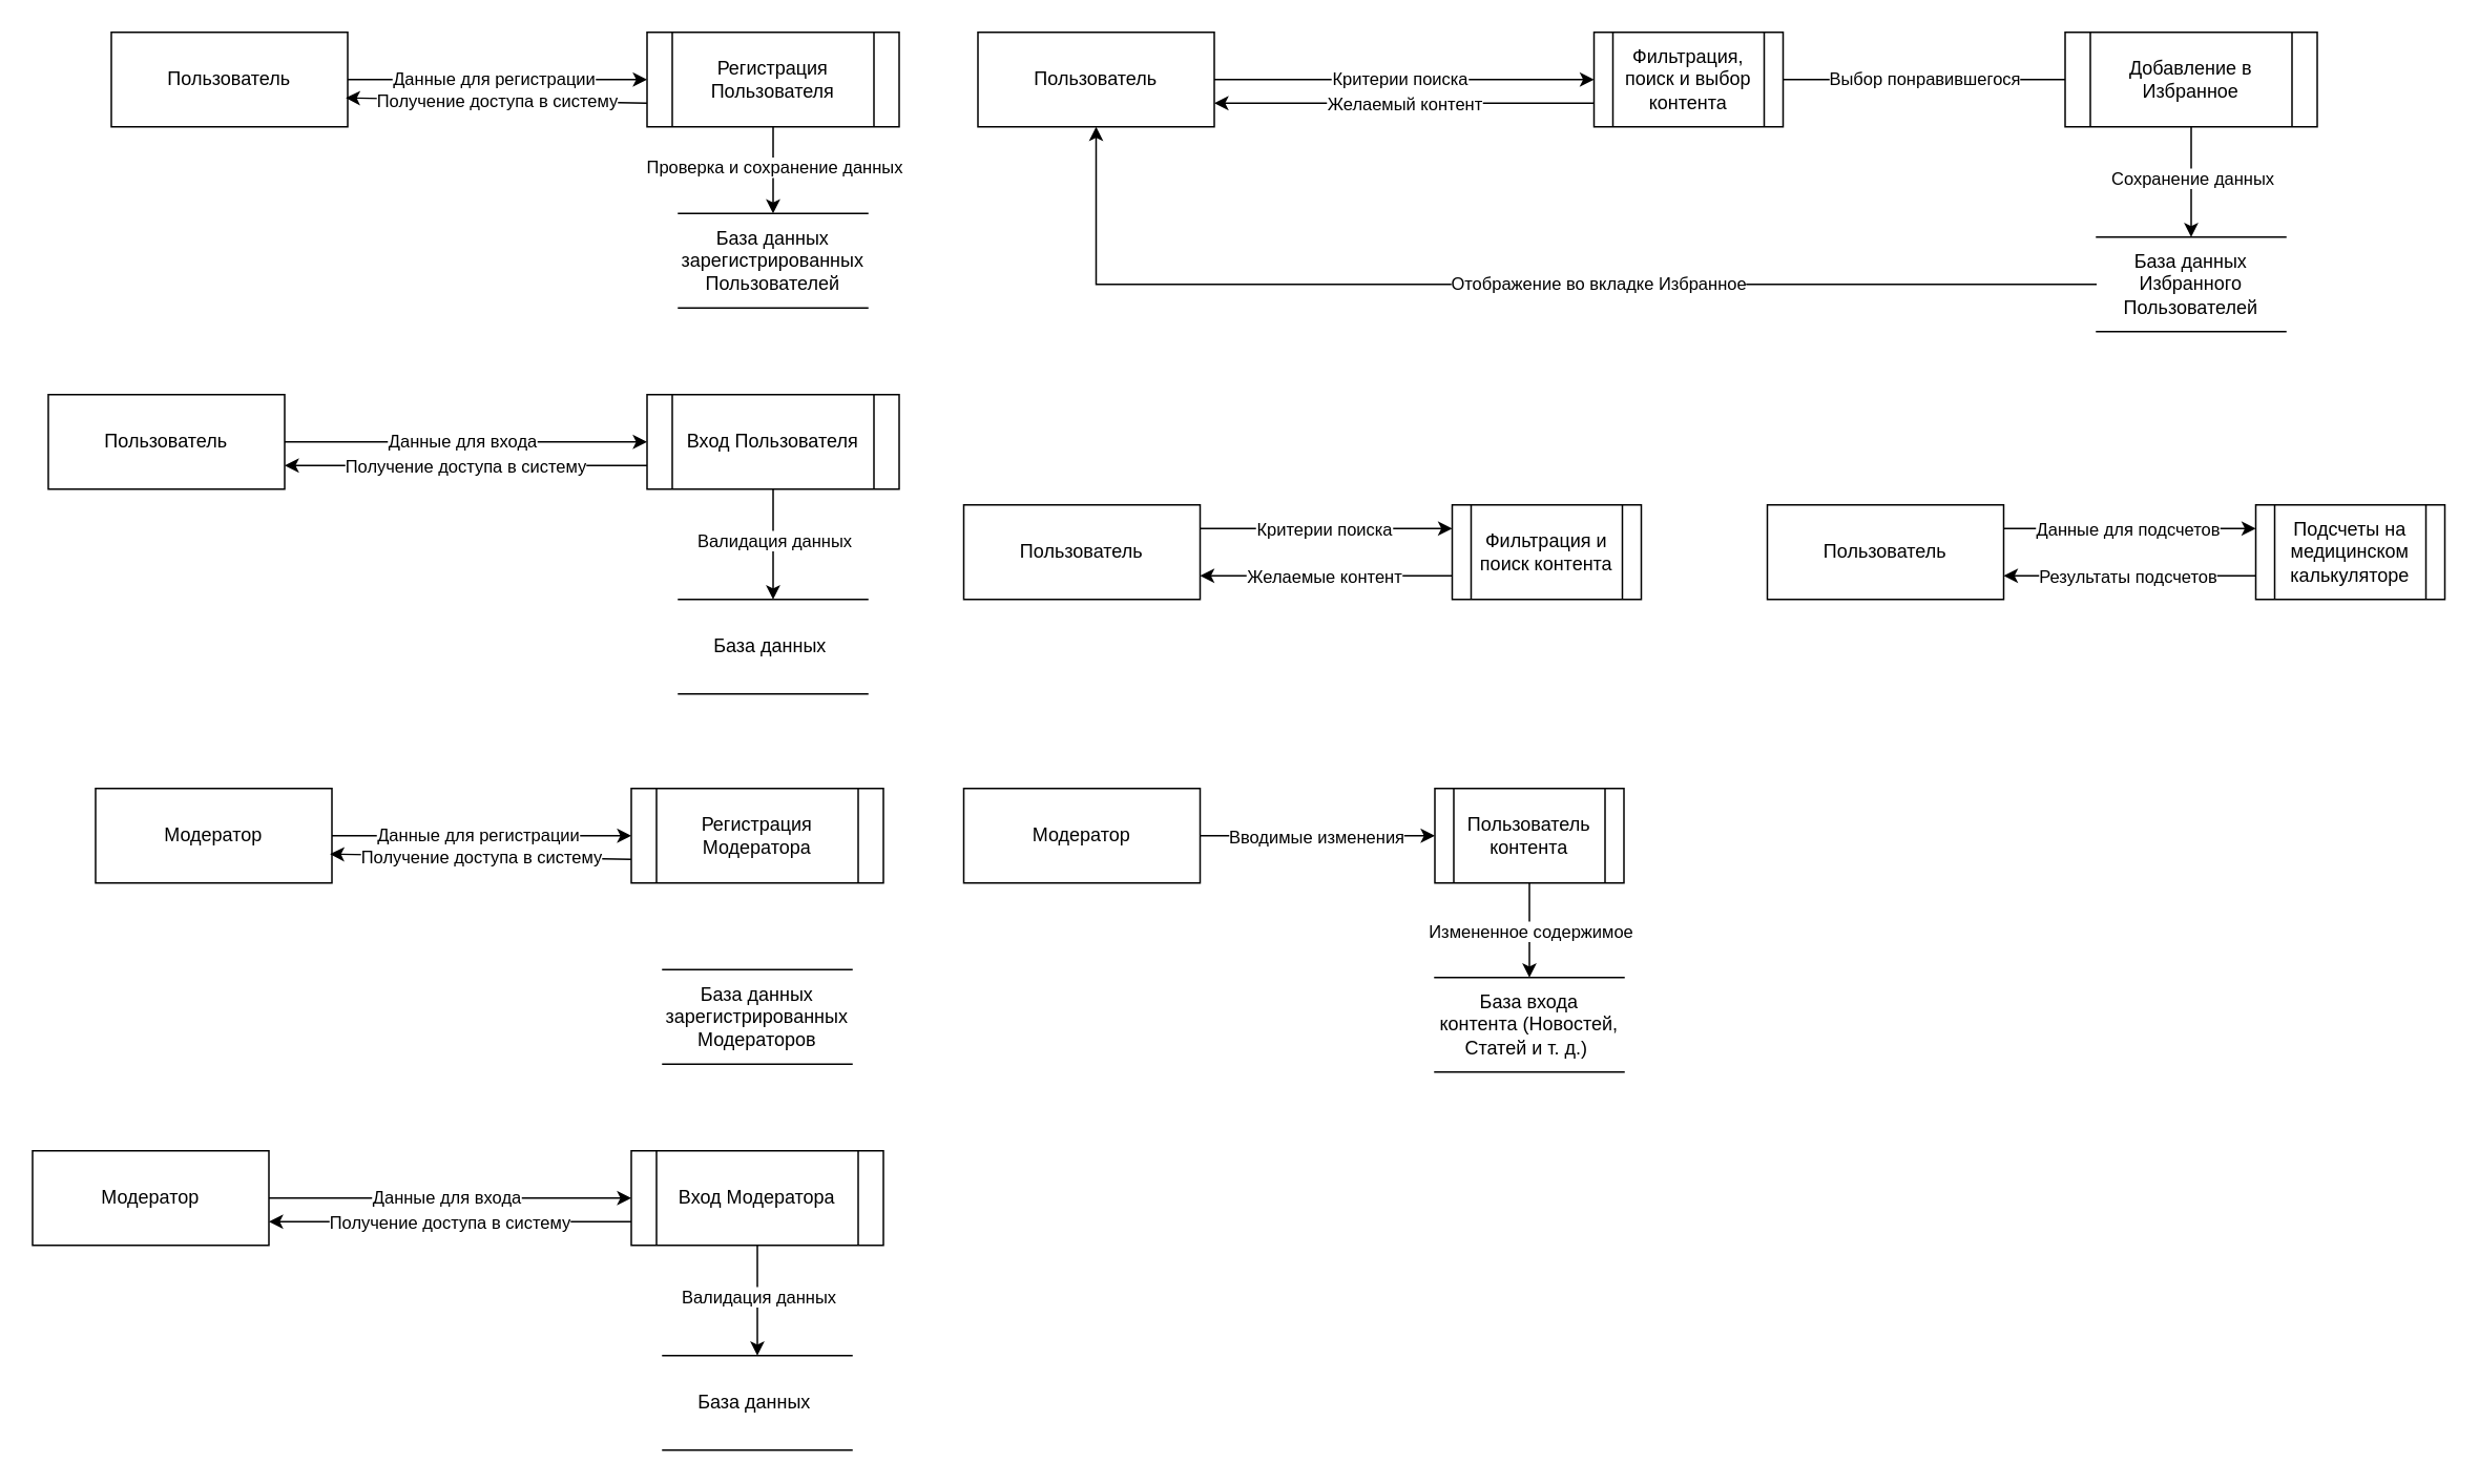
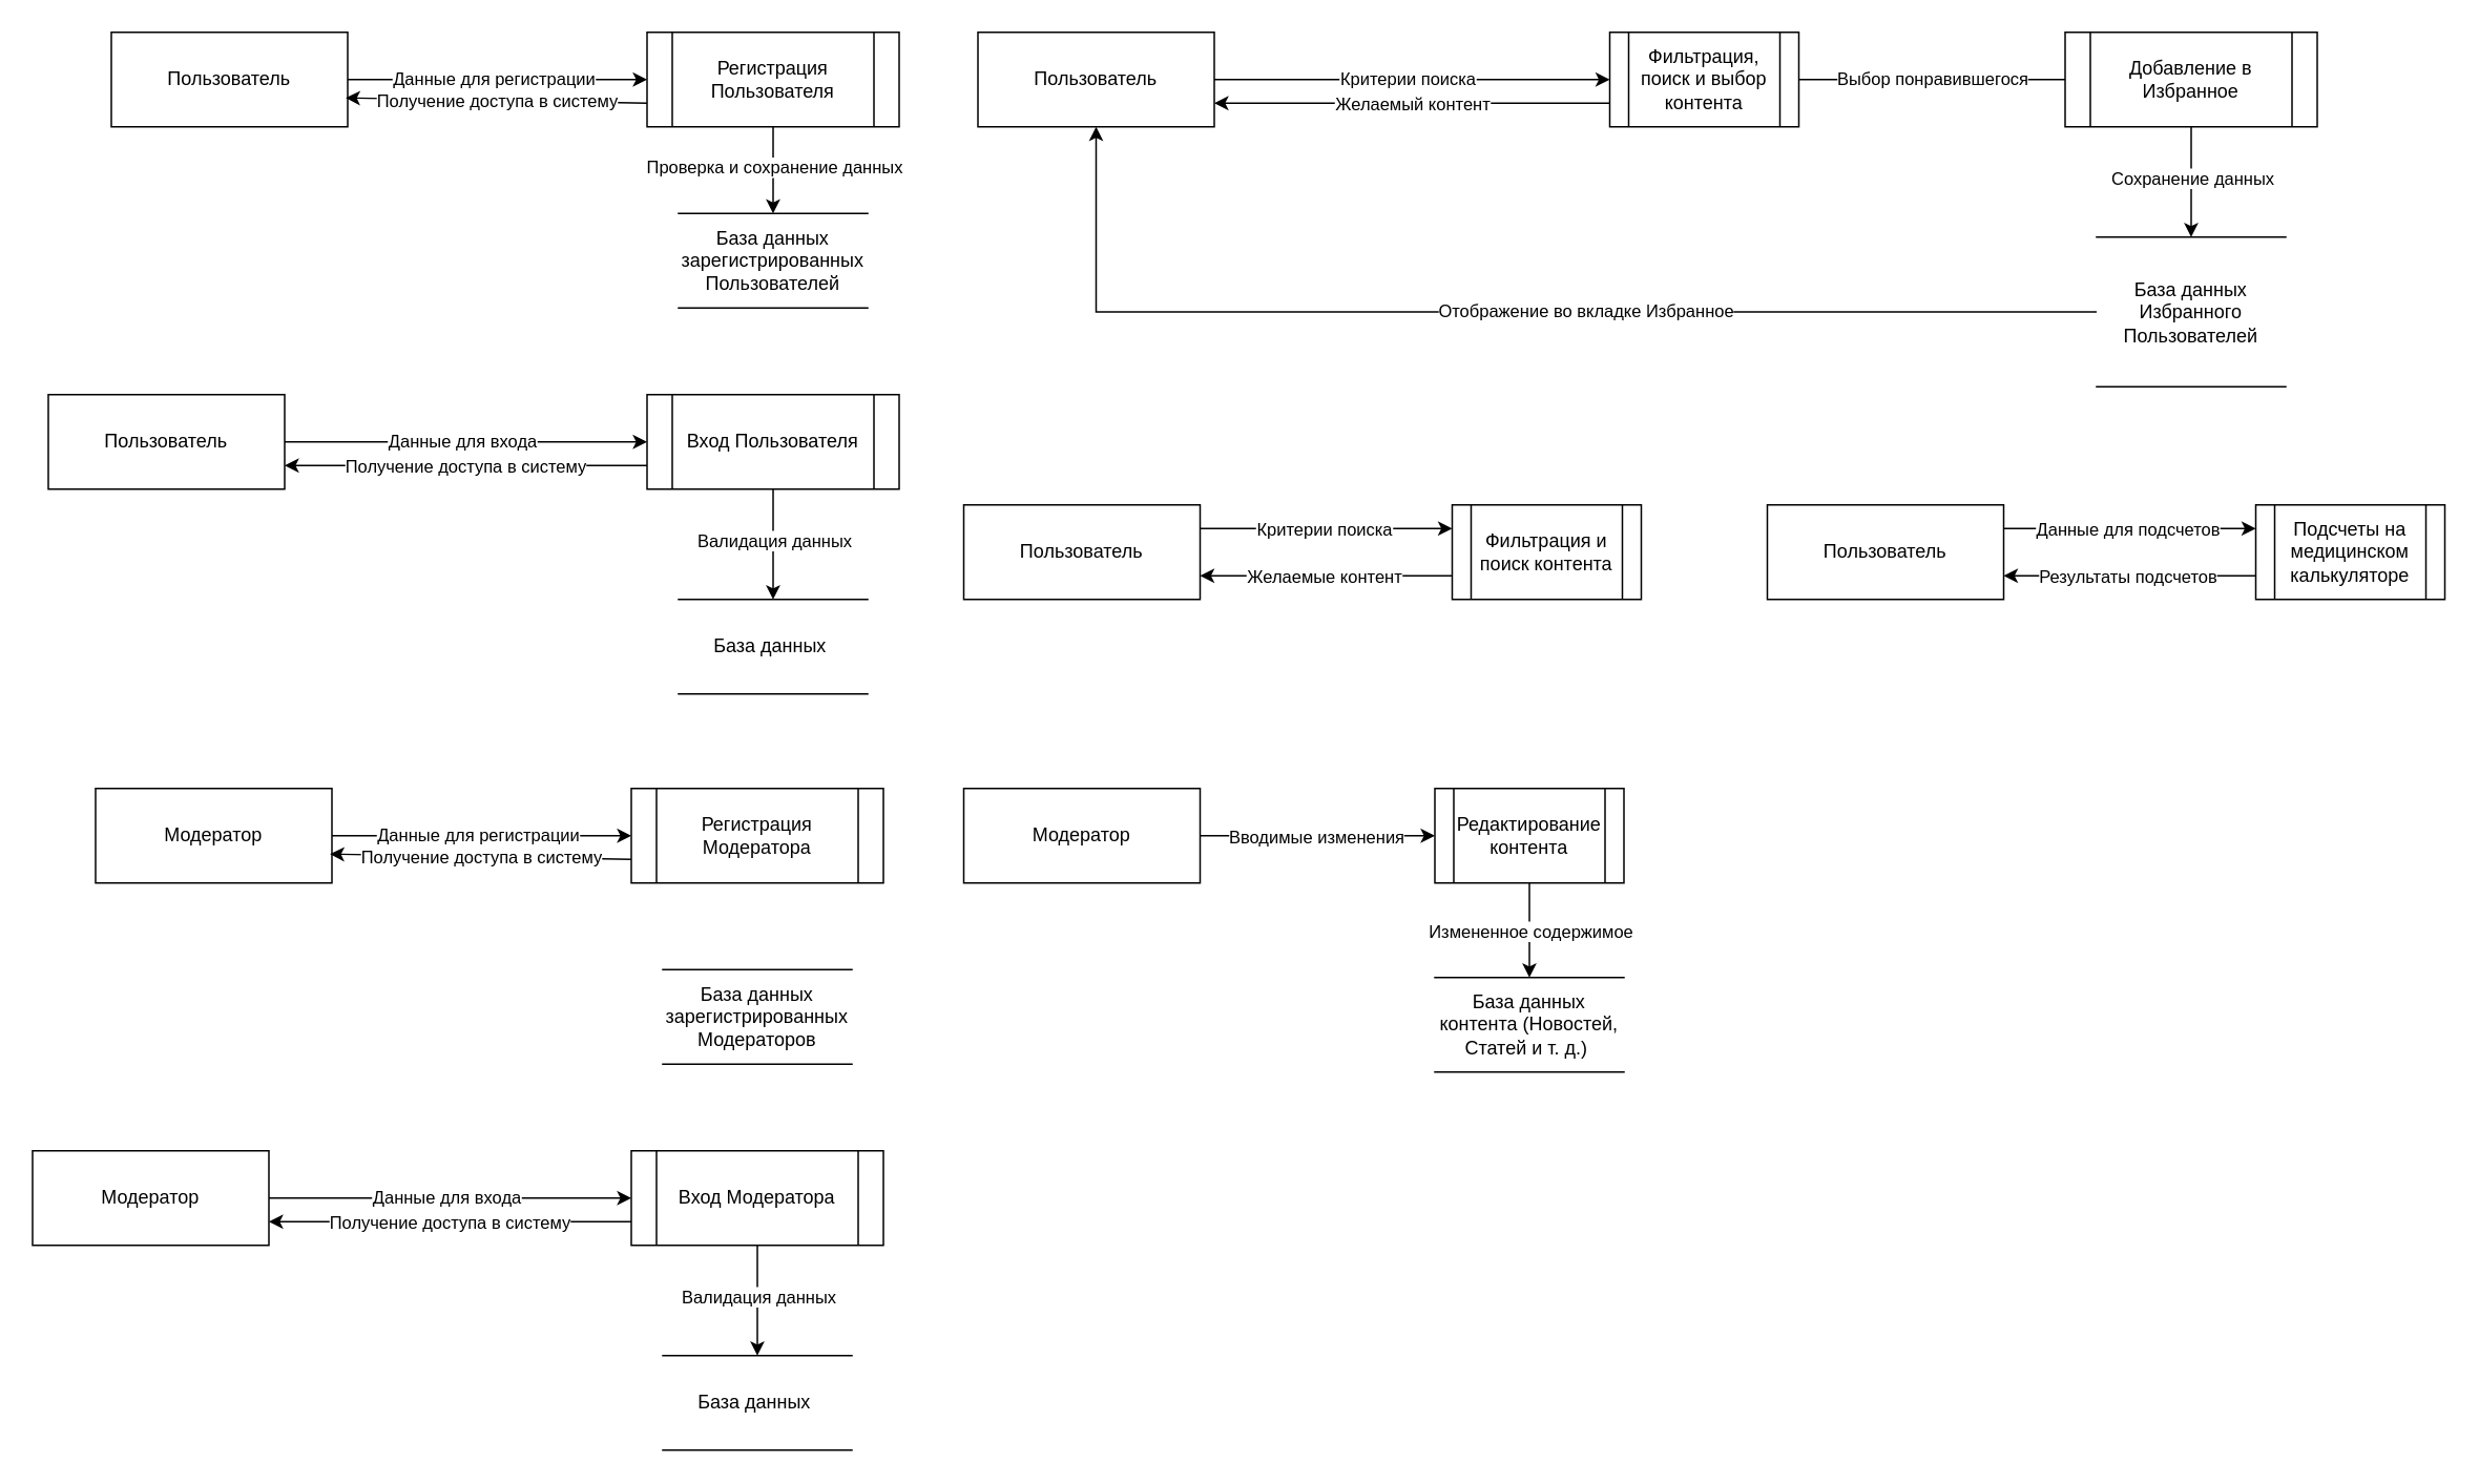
- <mxCell id="43" value="Фильтрация, поиск и выбор контента" style="shape=process;whiteSpace=wrap;html=1;backgroundOutline=1;" vertex="1" parent="1"><mxGeometry x="1011" y="20" width="120" height="60" as="geometry" /></mxCell>
+ <mxCell id="43" value="Фильтрация, поиск и выбор контента" style="shape=process;whiteSpace=wrap;html=1;backgroundOutline=1;" vertex="1" parent="1"><mxGeometry x="1021" y="20" width="120" height="60" as="geometry" /></mxCell>
- <mxCell id="17" value="База данных Избранного Пользователей" style="shape=partialRectangle;whiteSpace=wrap;html=1;left=0;right=0;fillColor=none;" vertex="1" parent="1"><mxGeometry x="1330" y="150" width="120" height="60" as="geometry" /></mxCell>
+ <mxCell id="17" value="База данных Избранного Пользователей" style="shape=partialRectangle;whiteSpace=wrap;html=1;left=0;right=0;fillColor=none;" vertex="1" parent="1"><mxGeometry x="1330" y="150" width="120" height="95" as="geometry" /></mxCell>
- <mxCell id="67" value="Пользователь контента" style="shape=process;whiteSpace=wrap;html=1;backgroundOutline=1;" vertex="1" parent="1"><mxGeometry x="910" y="500" width="120" height="60" as="geometry" /></mxCell>
+ <mxCell id="67" value="Редактирование контента" style="shape=process;whiteSpace=wrap;html=1;backgroundOutline=1;" vertex="1" parent="1"><mxGeometry x="910" y="500" width="120" height="60" as="geometry" /></mxCell>
- <mxCell id="68" value="База входа&lt;br&gt;контента (Новостей, Статей и т. д.)&amp;nbsp;" style="shape=partialRectangle;whiteSpace=wrap;html=1;left=0;right=0;fillColor=none;" vertex="1" parent="1"><mxGeometry x="910" y="620" width="120" height="60" as="geometry" /></mxCell>
+ <mxCell id="68" value="База данных&lt;br&gt;контента (Новостей, Статей и т. д.)&amp;nbsp;" style="shape=partialRectangle;whiteSpace=wrap;html=1;left=0;right=0;fillColor=none;" vertex="1" parent="1"><mxGeometry x="910" y="620" width="120" height="60" as="geometry" /></mxCell>
